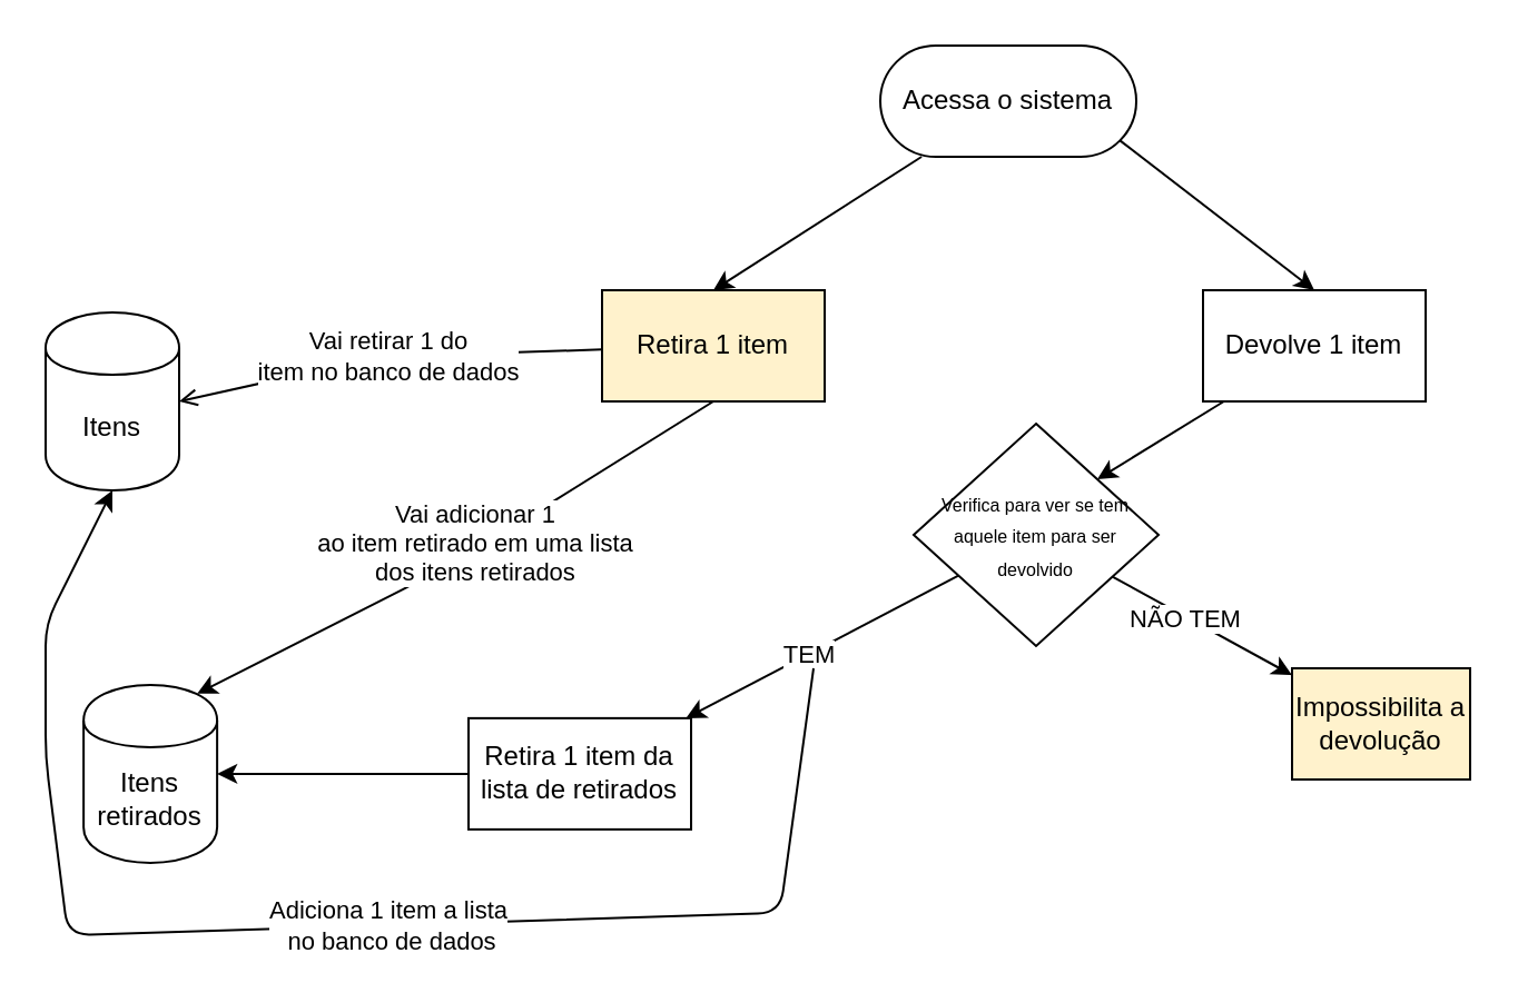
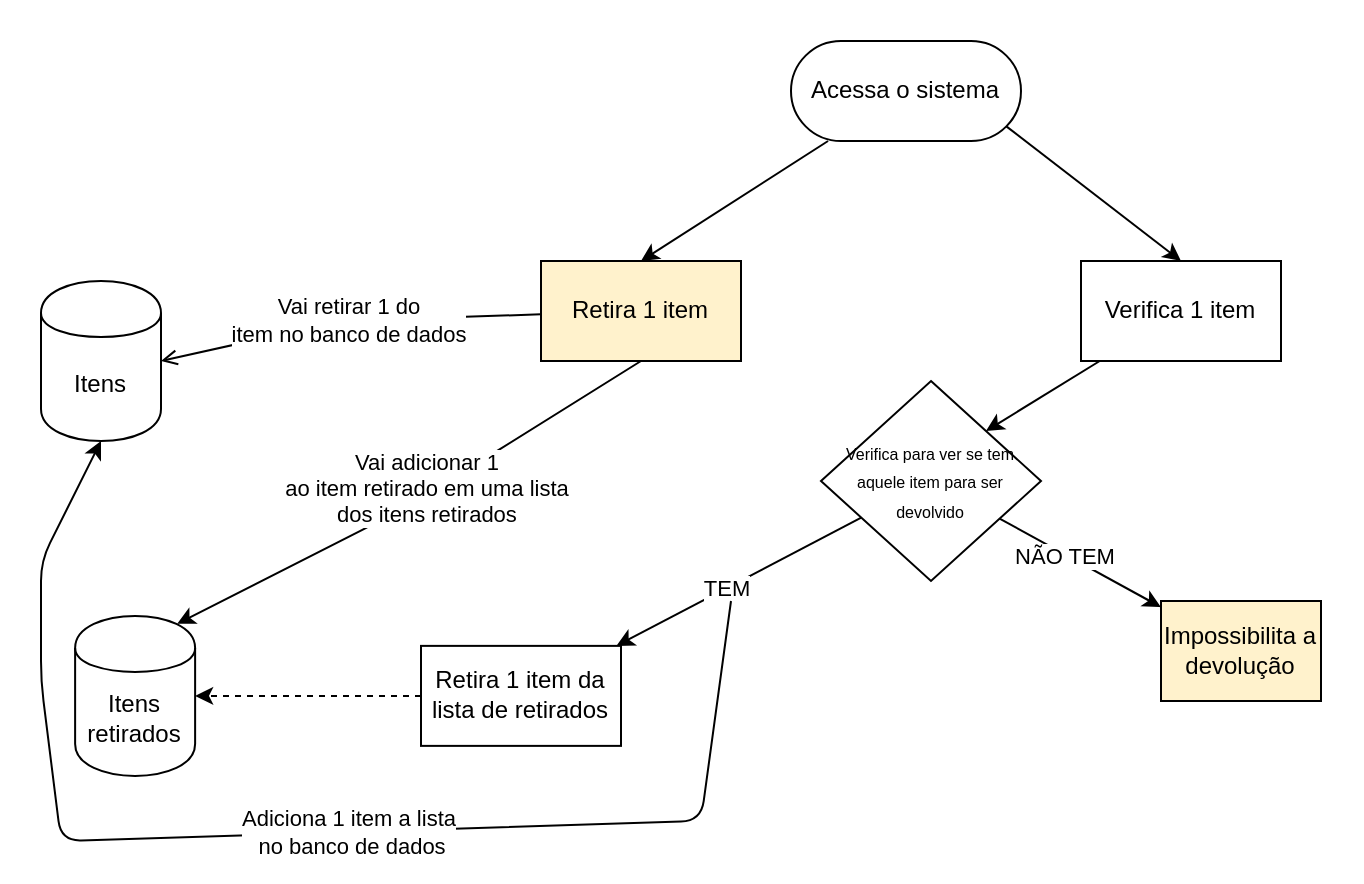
- <mxCell id="13" value="Devolve 1 item" style="html=1;dashed=0;whiteSpace=wrap;" vertex="1" parent="1"><mxGeometry x="540" y="130" width="100" height="50" as="geometry" /></mxCell>
+ <mxCell id="13" value="Verifica 1 item" style="html=1;dashed=0;whiteSpace=wrap;" vertex="1" parent="1"><mxGeometry x="540" y="130" width="100" height="50" as="geometry" /></mxCell>
- <mxCell id="20" style="edgeStyle=none;html=1;entryX=1;entryY=0.5;entryDx=0;entryDy=0;" edge="1" parent="1" source="21" target="11"><mxGeometry relative="1" as="geometry" /></mxCell>
+ <mxCell id="20" style="edgeStyle=none;html=1;entryX=1;entryY=0.5;entryDx=0;entryDy=0;dashed=1;" edge="1" parent="1" source="21" target="11"><mxGeometry relative="1" as="geometry" /></mxCell>
